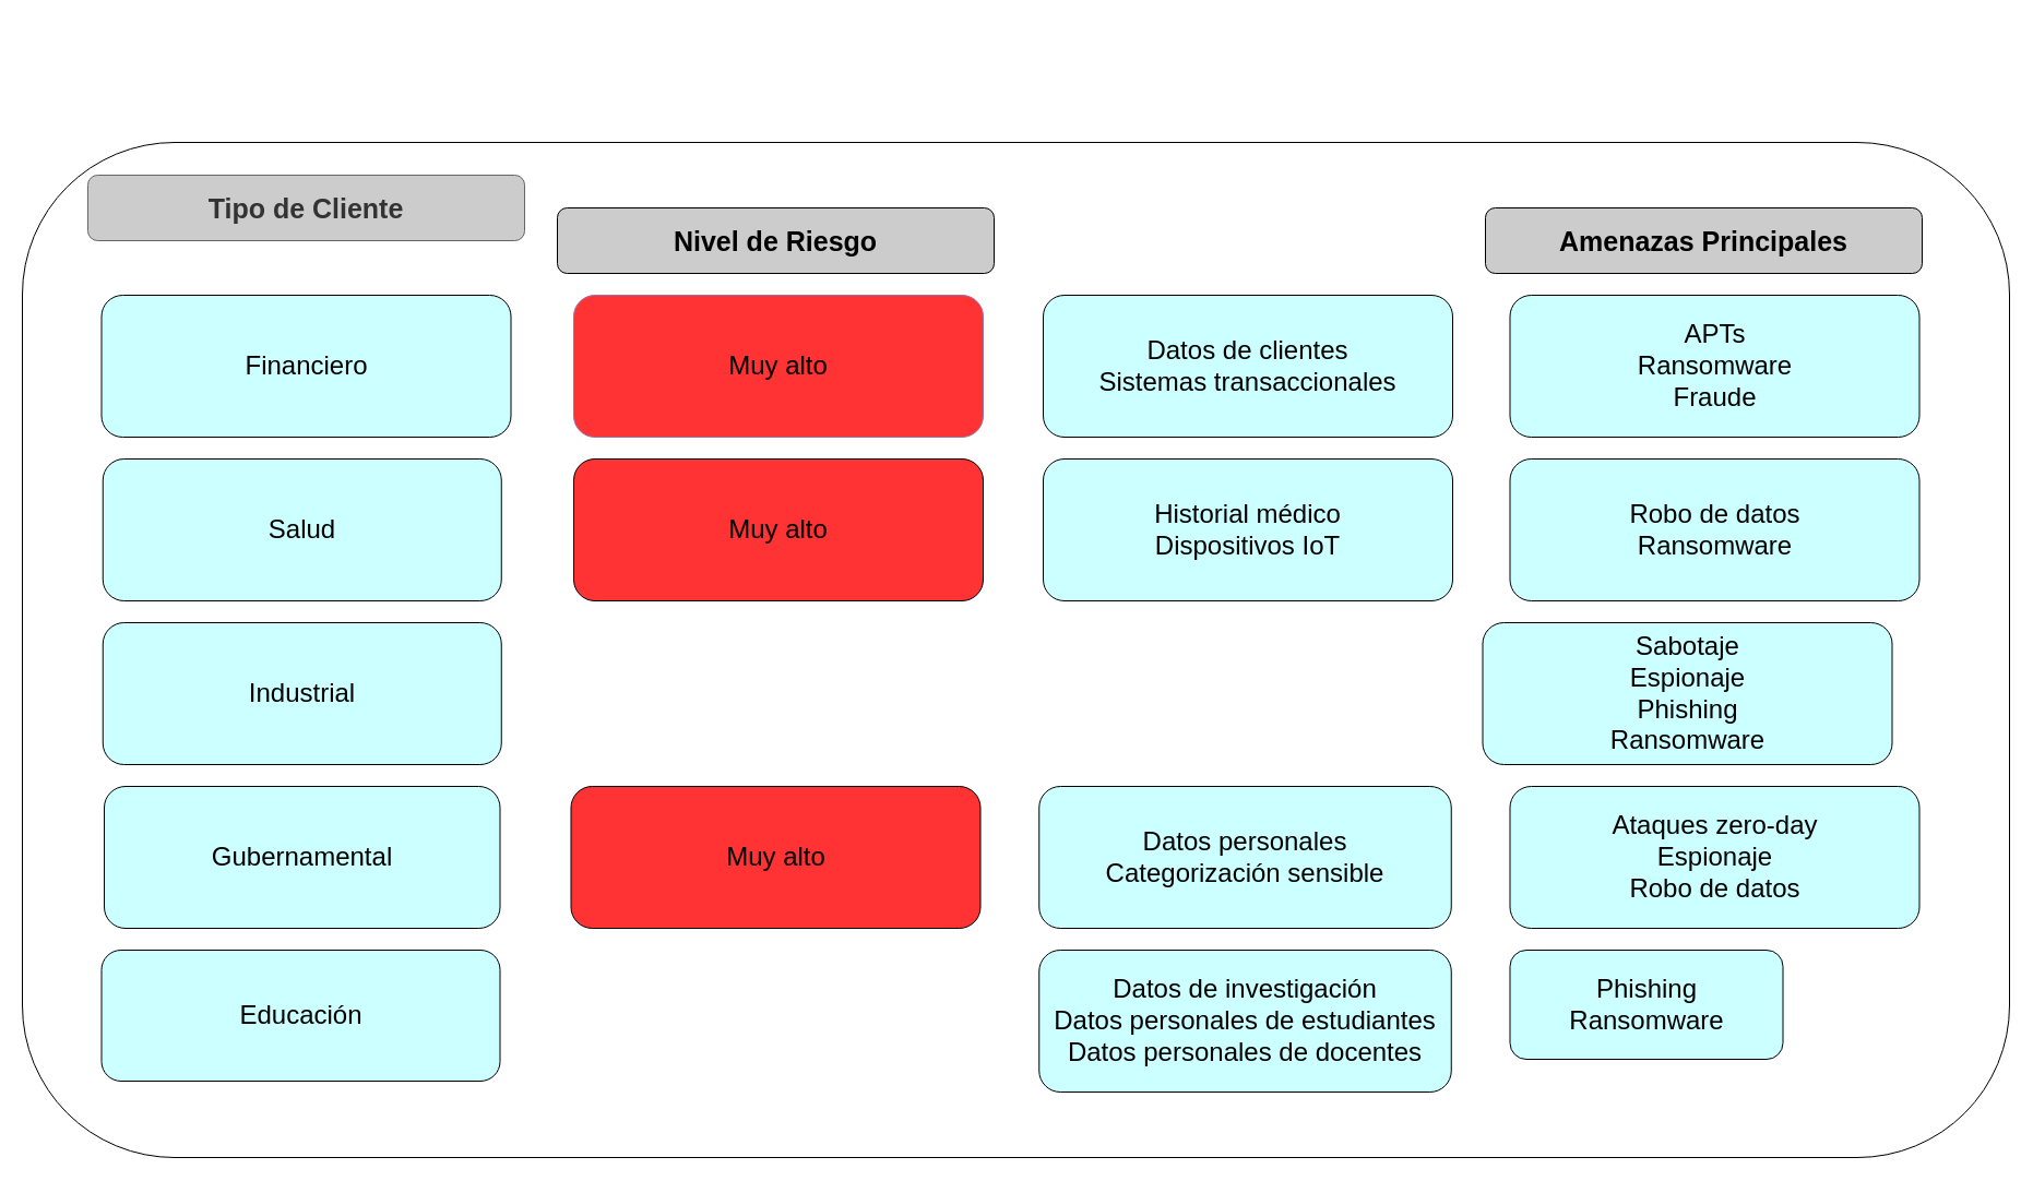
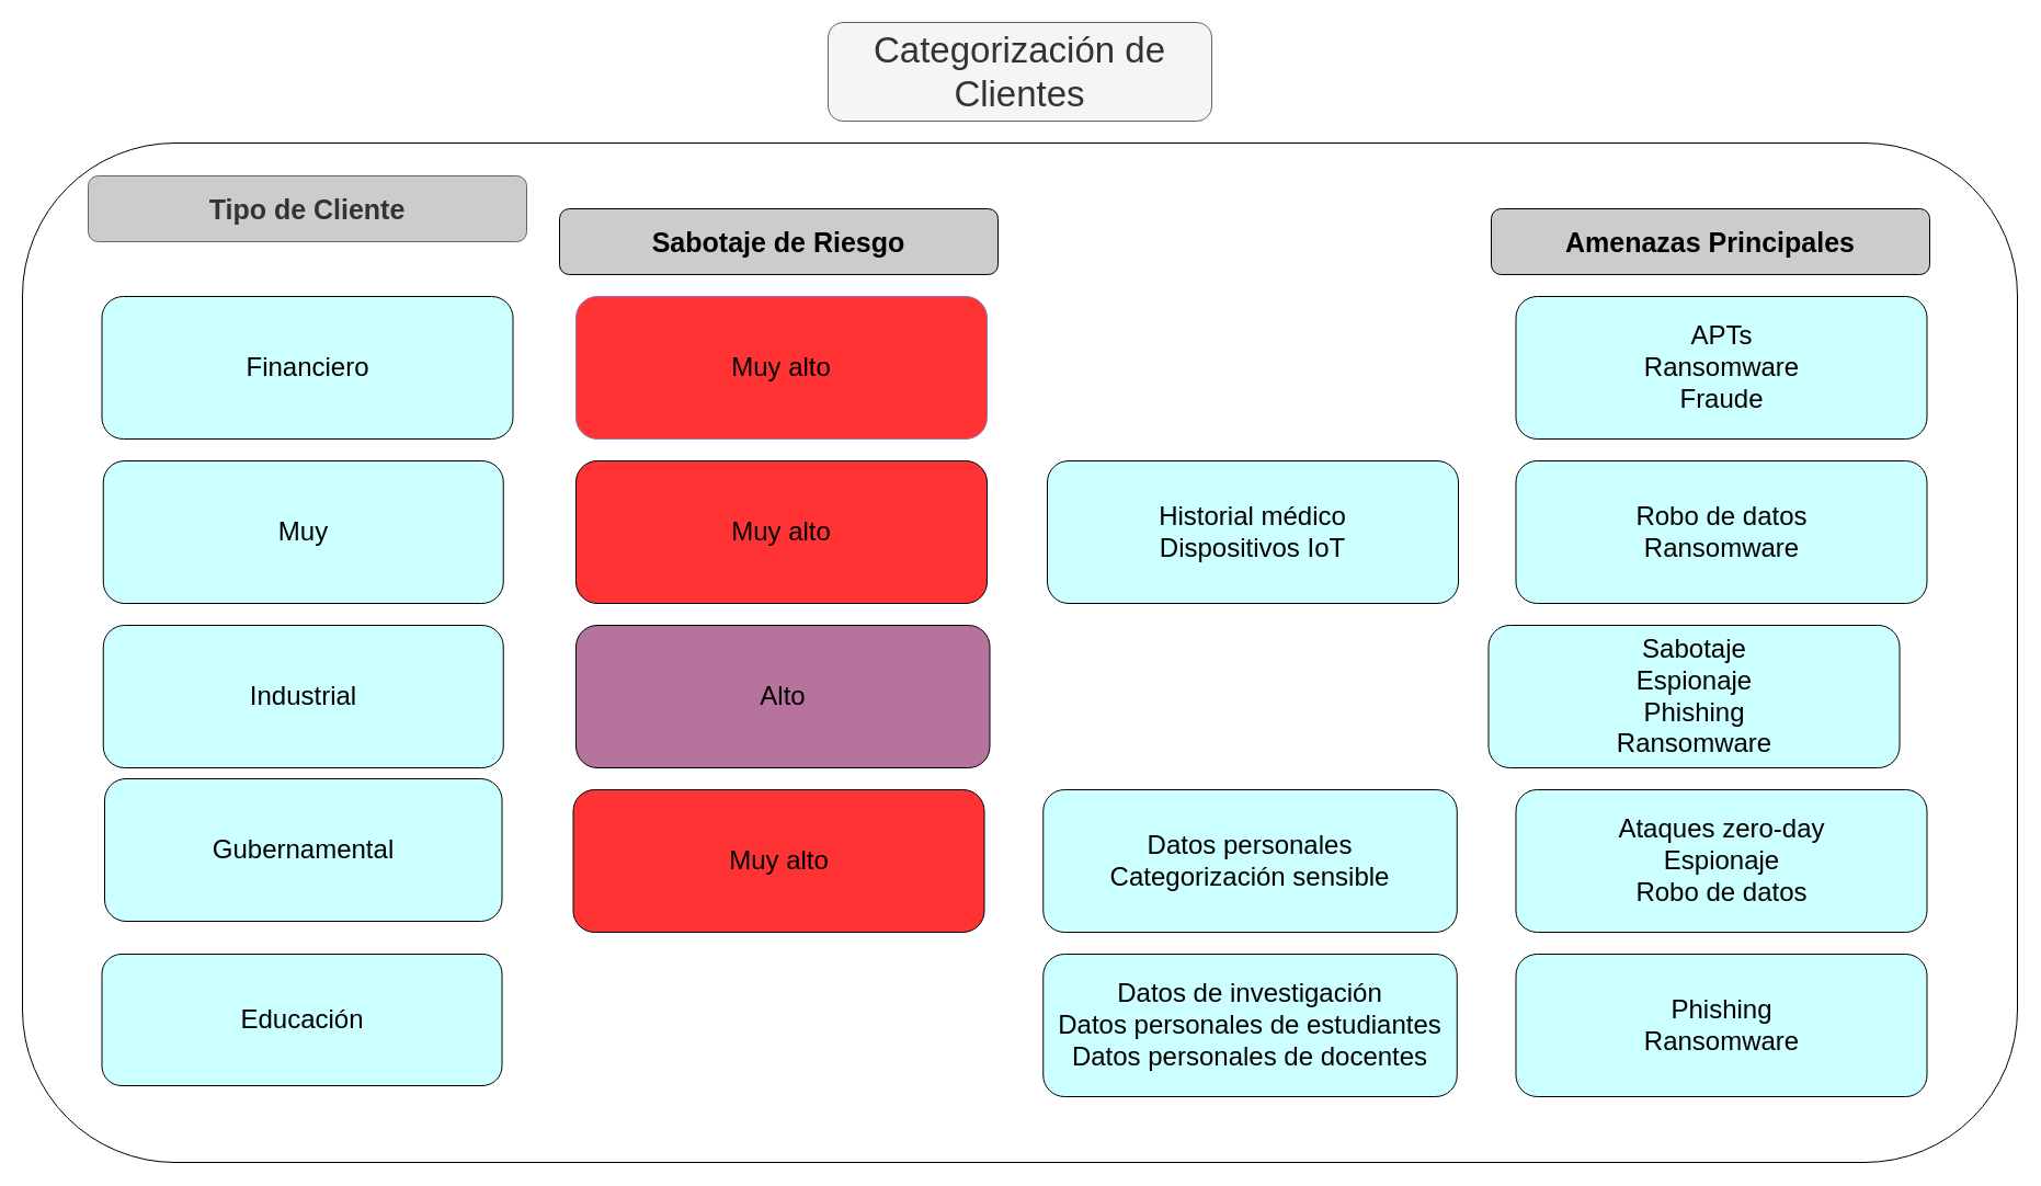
+ <mxCell id="30" value="&lt;font style=&quot;font-size: 33px;&quot;&gt;Categorización de Clientes&lt;/font&gt;" style="rounded=1;whiteSpace=wrap;html=1;fillColor=#f5f5f5;fontColor=#333333;strokeColor=#666666;" vertex="1" parent="1"><mxGeometry x="755" y="20" width="350" height="90" as="geometry" /></mxCell>
- <mxCell id="5" value="&lt;font style=&quot;font-size: 25px;&quot;&gt;Nivel de Riesgo&lt;/font&gt;" style="rounded=1;whiteSpace=wrap;html=1;fontStyle=1;fillColor=#CCCCCC;" vertex="1" parent="2"><mxGeometry x="490" y="60" width="400" height="60" as="geometry" /></mxCell>
+ <mxCell id="5" value="&lt;font style=&quot;font-size: 25px;&quot;&gt;Sabotaje de Riesgo&lt;/font&gt;" style="rounded=1;whiteSpace=wrap;html=1;fontStyle=1;fillColor=#CCCCCC;" vertex="1" parent="2"><mxGeometry x="490" y="60" width="400" height="60" as="geometry" /></mxCell>
- <mxCell id="20" value="&lt;font size=&quot;5&quot;&gt;Datos de clientes&lt;/font&gt;&lt;div&gt;&lt;font size=&quot;5&quot;&gt;Sistemas transaccionales&lt;/font&gt;&lt;/div&gt;" style="rounded=1;whiteSpace=wrap;html=1;fillColor=#CCFFFF;" vertex="1" parent="2"><mxGeometry x="935" y="140" width="375" height="130" as="geometry" /></mxCell>
- <mxCell id="8" value="&lt;font style=&quot;font-size: 24px;&quot;&gt;Salud&lt;/font&gt;" style="rounded=1;whiteSpace=wrap;html=1;fillColor=#CCFFFF;" vertex="1" parent="2"><mxGeometry x="73.75" y="290" width="365" height="130" as="geometry" /></mxCell>
+ <mxCell id="8" value="&lt;font style=&quot;font-size: 24px;&quot;&gt;Muy&lt;/font&gt;" style="rounded=1;whiteSpace=wrap;html=1;fillColor=#CCFFFF;" vertex="1" parent="2"><mxGeometry x="73.75" y="290" width="365" height="130" as="geometry" /></mxCell>
+ <mxCell id="17" value="&lt;font style=&quot;font-size: 24px;&quot;&gt;Alto&lt;/font&gt;" style="rounded=1;whiteSpace=wrap;html=1;fillColor=light-dark(#B5739D,#512D2B);strokeColor=#000000;" vertex="1" parent="16"><mxGeometry width="377.5" height="130" as="geometry" /></mxCell>
- <mxCell id="10" value="&lt;font style=&quot;font-size: 24px;&quot;&gt;Gubernamental&lt;/font&gt;" style="rounded=1;whiteSpace=wrap;html=1;fillColor=#CCFFFF;" vertex="1" parent="2"><mxGeometry x="75" y="590" width="362.5" height="130" as="geometry" /></mxCell>
+ <mxCell id="10" value="&lt;font style=&quot;font-size: 24px;&quot;&gt;Gubernamental&lt;/font&gt;" style="rounded=1;whiteSpace=wrap;html=1;fillColor=#CCFFFF;" vertex="1" parent="2"><mxGeometry x="75" y="580" width="362.5" height="130" as="geometry" /></mxCell>
- <mxCell id="29" value="&lt;font size=&quot;5&quot;&gt;Phishing&lt;/font&gt;&lt;div&gt;&lt;font size=&quot;5&quot;&gt;Ransomware&lt;/font&gt;&lt;/div&gt;" style="rounded=1;whiteSpace=wrap;html=1;fillColor=#CCFFFF;" vertex="1" parent="2"><mxGeometry x="1362.5" y="740" width="250" height="100" as="geometry" /></mxCell>
+ <mxCell id="29" value="&lt;font size=&quot;5&quot;&gt;Phishing&lt;/font&gt;&lt;div&gt;&lt;font size=&quot;5&quot;&gt;Ransomware&lt;/font&gt;&lt;/div&gt;" style="rounded=1;whiteSpace=wrap;html=1;fillColor=#CCFFFF;" vertex="1" parent="2"><mxGeometry x="1362.5" y="740" width="375" height="130" as="geometry" /></mxCell>
